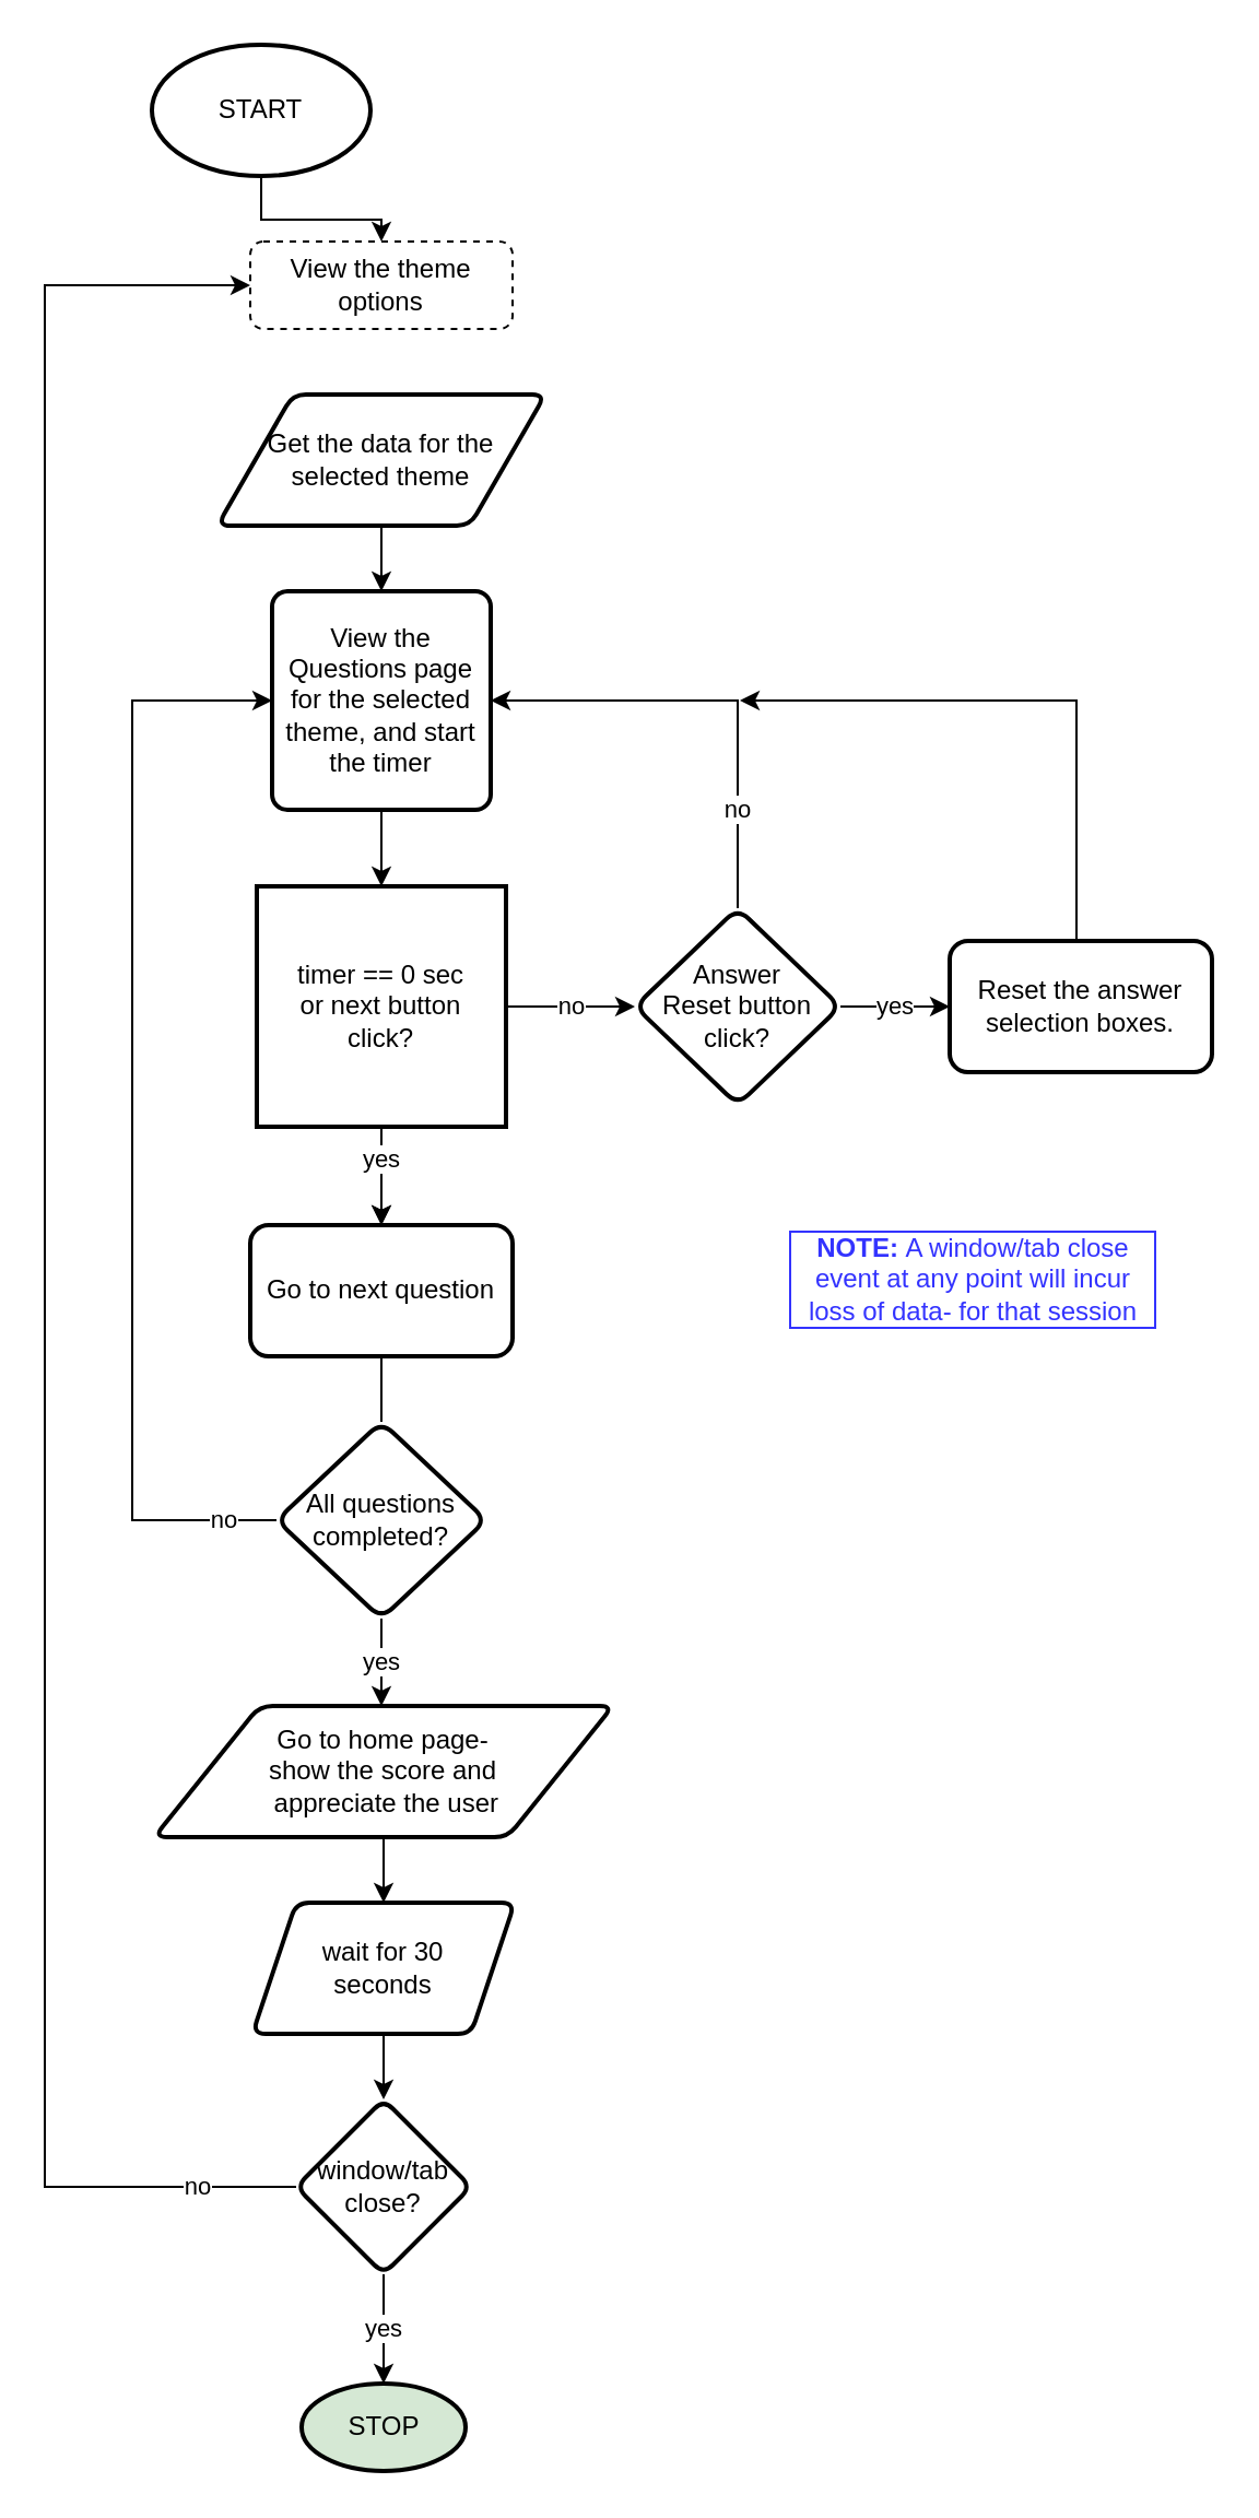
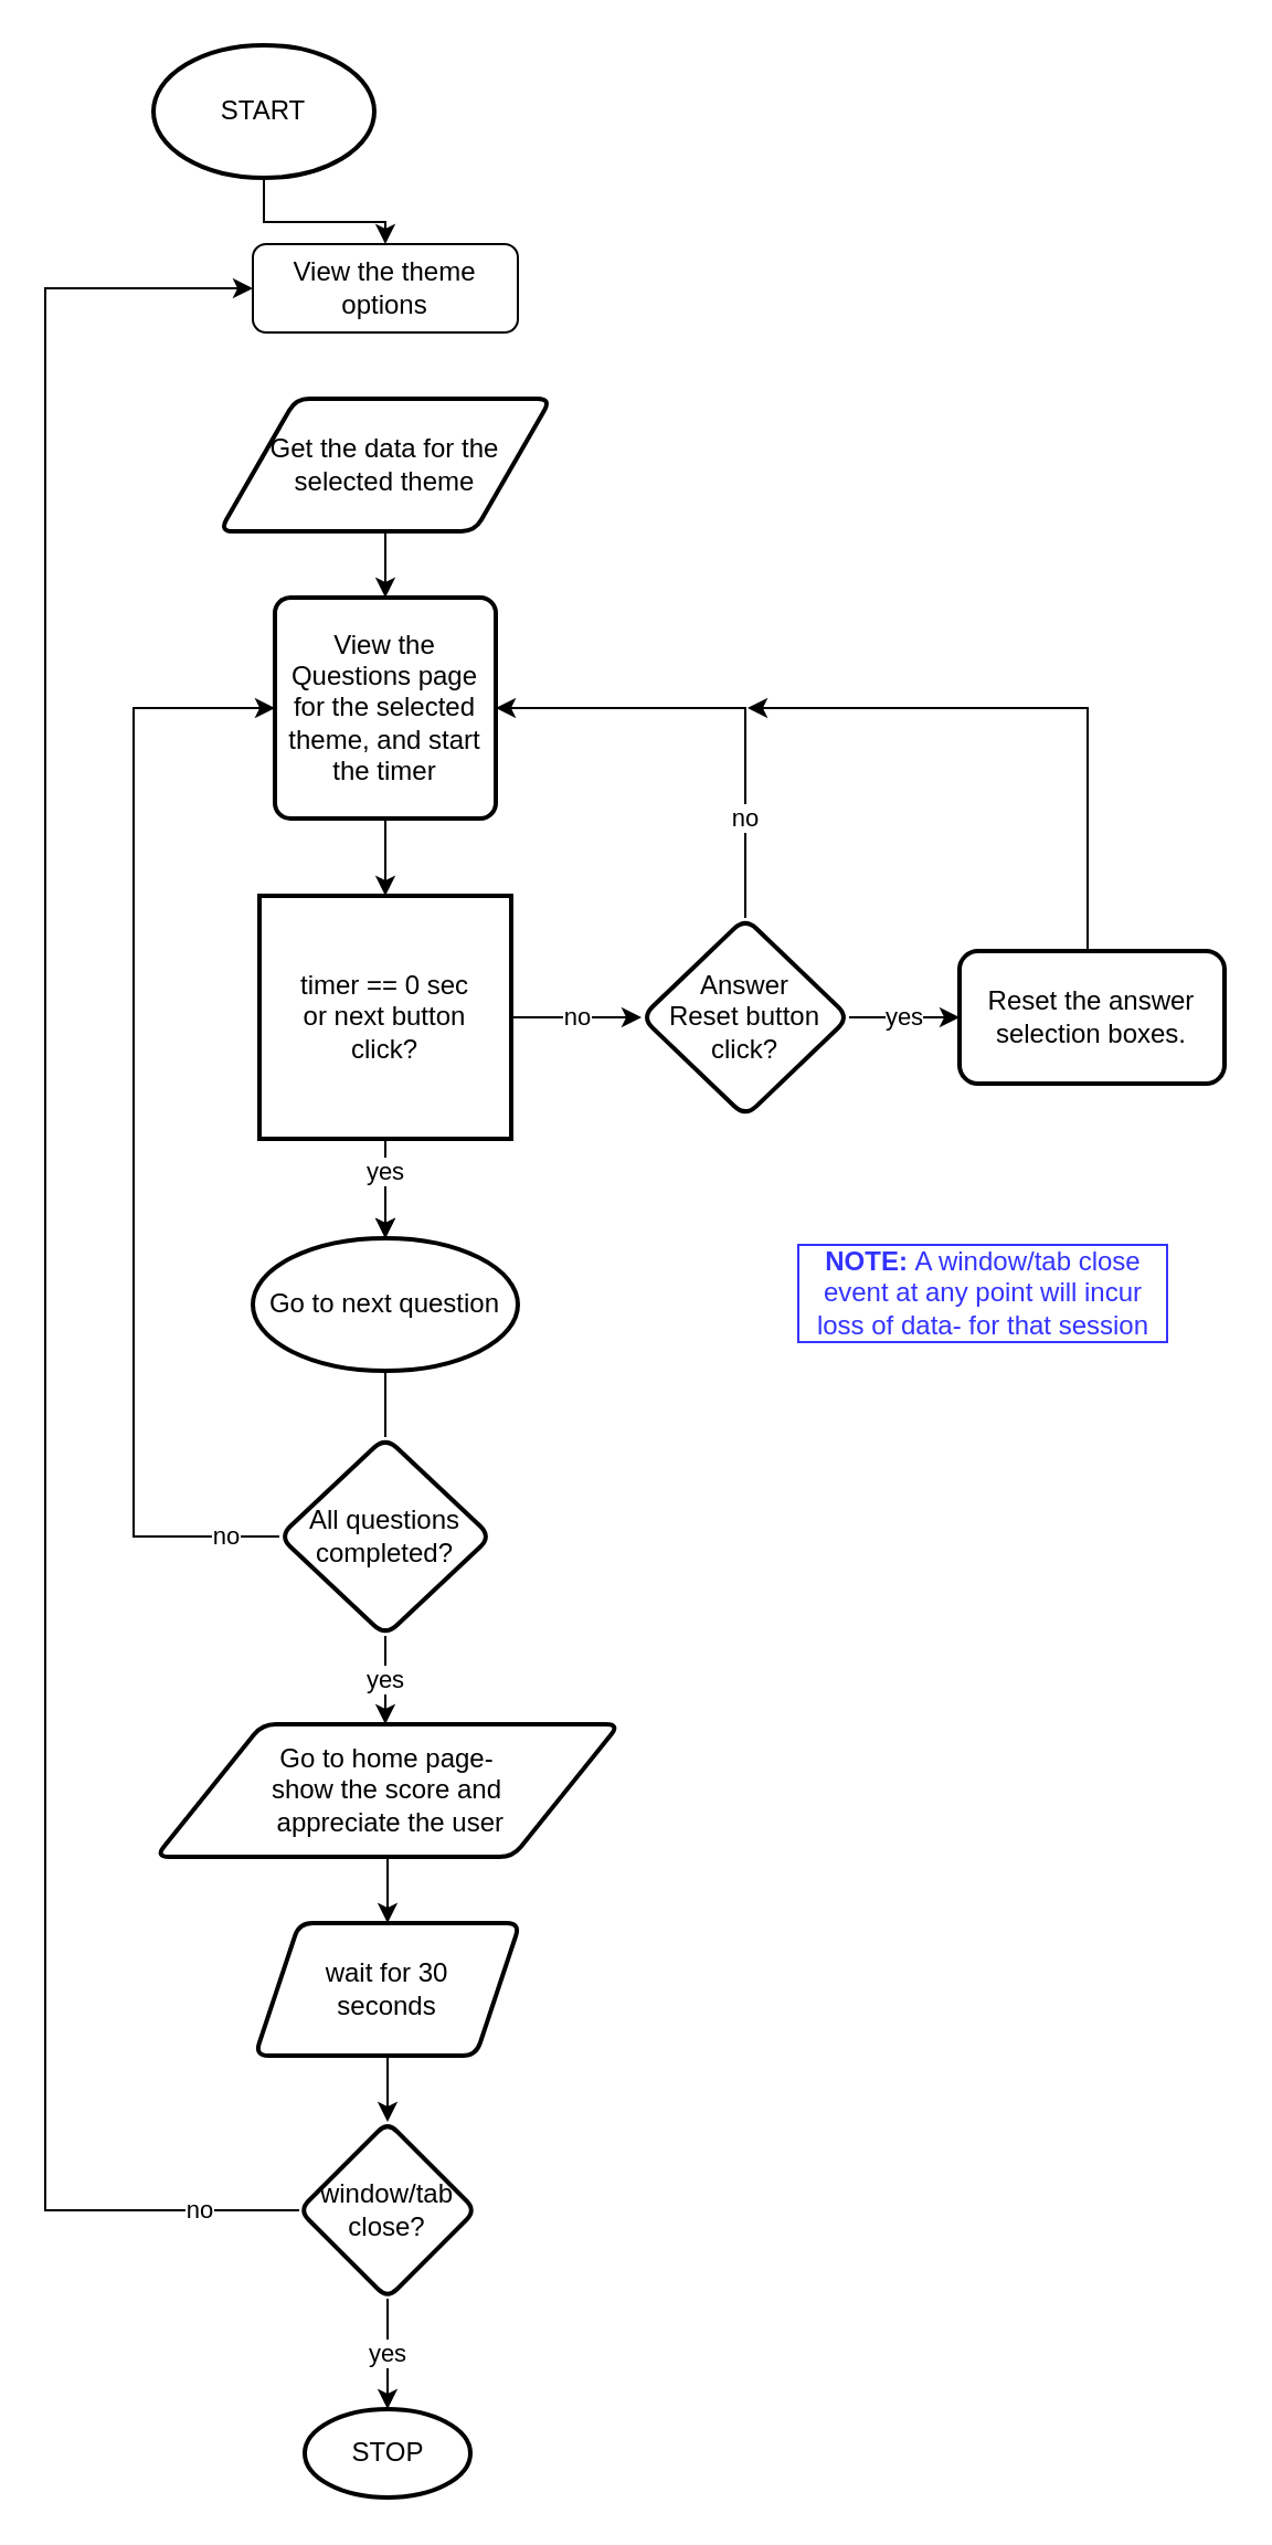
- <mxCell id="2" value="View the theme options" style="rounded=1;whiteSpace=wrap;html=1;fontSize=12;glass=0;strokeWidth=1;shadow=0;dashed=1;" parent="1" vertex="1"><mxGeometry x="114" y="110" width="120" height="40" as="geometry" /></mxCell>
+ <mxCell id="2" value="View the theme options" style="rounded=1;whiteSpace=wrap;html=1;fontSize=12;glass=0;strokeWidth=1;shadow=0;" parent="1" vertex="1"><mxGeometry x="114" y="110" width="120" height="40" as="geometry" /></mxCell>
- <mxCell id="14" value="Go to next question" style="whiteSpace=wrap;html=1;rounded=1;strokeWidth=2;arcSize=14;" vertex="1" parent="1"><mxGeometry x="114" y="560" width="120" height="60" as="geometry" /></mxCell>
+ <mxCell id="14" value="Go to next question" style="ellipse;whiteSpace=wrap;html=1;strokeWidth=2;arcSize=14;" vertex="1" parent="1"><mxGeometry x="114" y="560" width="120" height="60" as="geometry" /></mxCell>
- <mxCell id="30" value="STOP" style="ellipse;whiteSpace=wrap;html=1;rounded=1;strokeWidth=2;arcSize=12;fillColor=#d5e8d4;" vertex="1" parent="1"><mxGeometry x="137.5" y="1090" width="75" height="40" as="geometry" /></mxCell>
+ <mxCell id="30" value="STOP" style="ellipse;whiteSpace=wrap;html=1;rounded=1;strokeWidth=2;arcSize=12;" vertex="1" parent="1"><mxGeometry x="137.5" y="1090" width="75" height="40" as="geometry" /></mxCell>
